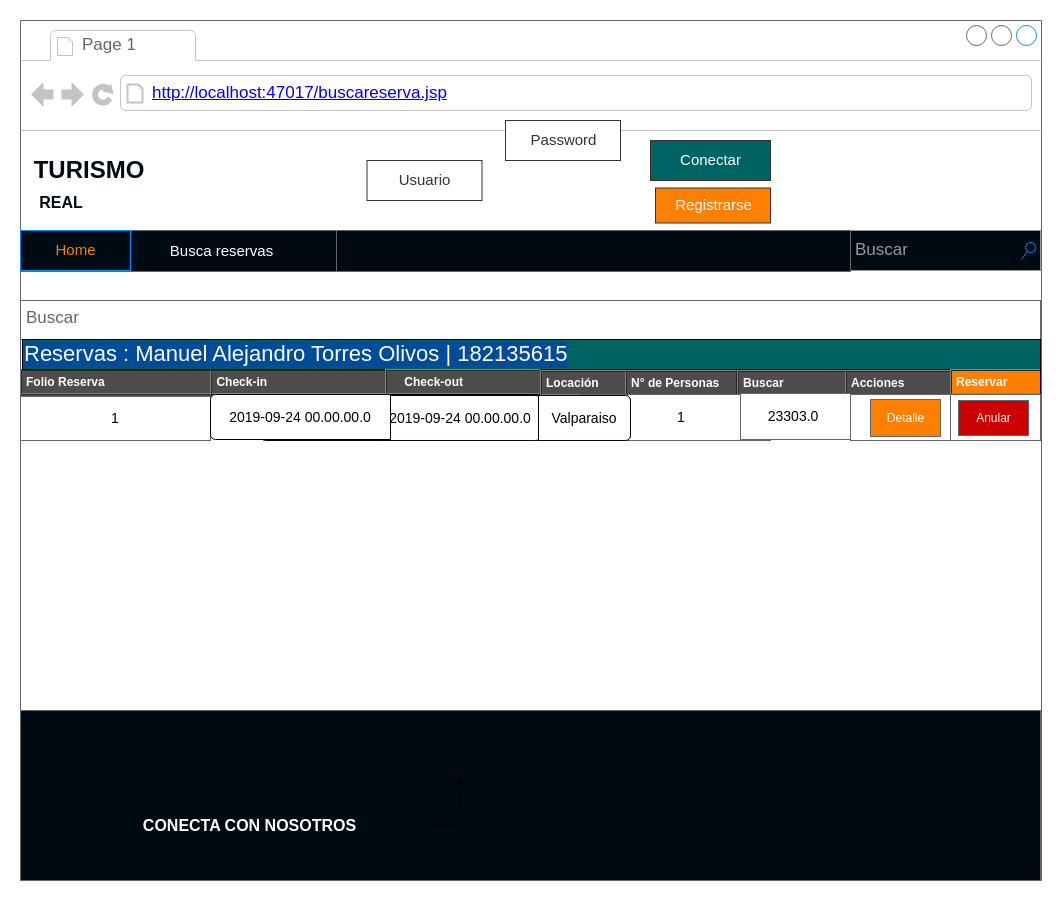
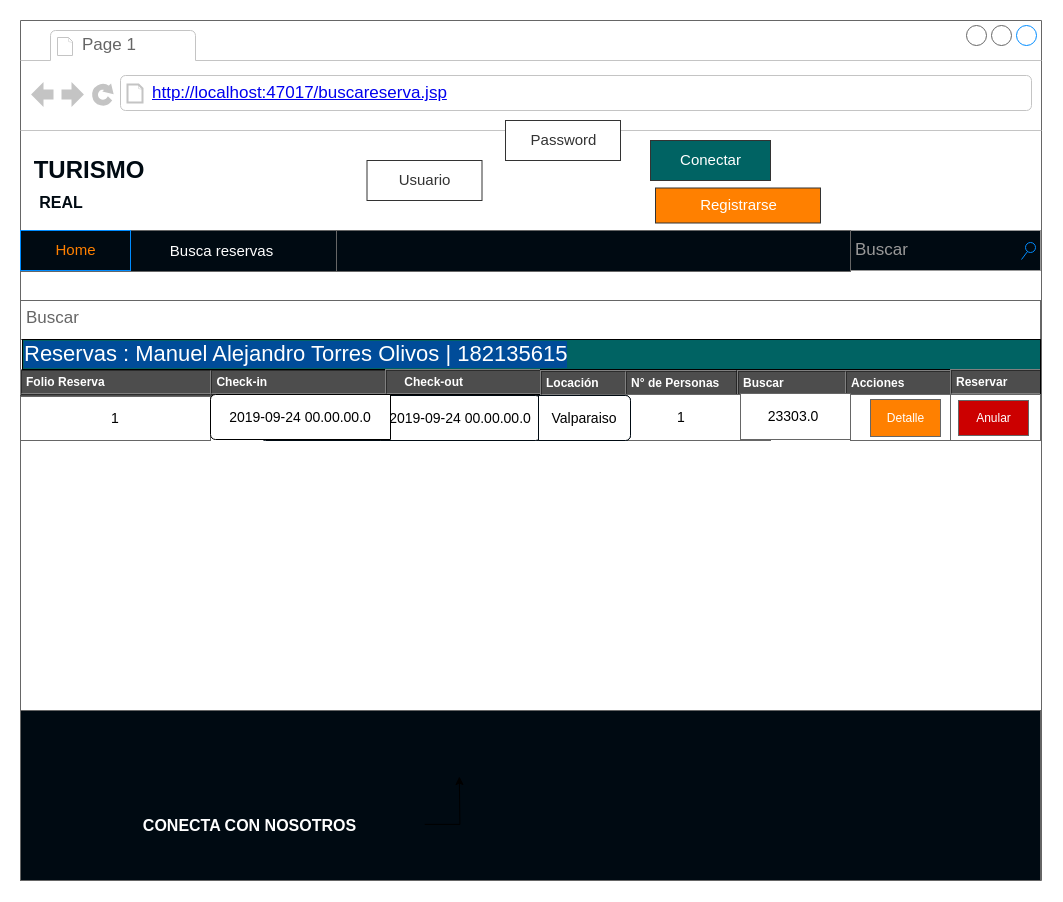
- <mxCell id="33" value="&lt;font style=&quot;font-size: 15px&quot;&gt;Registrarse&lt;/font&gt;" style="strokeWidth=1;shadow=0;dashed=0;align=center;html=1;shape=mxgraph.mockup.text.rrect;rSize=0;fontSize=17;fontColor=#ffffff;fillColor=#FF8000;strokeColor=#333333;" parent="2" vertex="1"><mxGeometry x="635" y="167.5" width="115" height="35" as="geometry" /></mxCell>
+ <mxCell id="33" value="&lt;font style=&quot;font-size: 15px&quot;&gt;Registrarse&lt;/font&gt;" style="strokeWidth=1;shadow=0;dashed=0;align=center;html=1;shape=mxgraph.mockup.text.rrect;rSize=0;fontSize=17;fontColor=#ffffff;fillColor=#FF8000;strokeColor=#333333;" parent="2" vertex="1"><mxGeometry x="635" y="167.5" width="165" height="35" as="geometry" /></mxCell>
- <mxCell id="12" value="&lt;table cellpadding=&quot;4&quot; cellspacing=&quot;0&quot; border=&quot;1&quot; style=&quot;font-size: 1em ; width: 100% ; height: 100%&quot;&gt;&lt;tbody&gt;&lt;tr&gt;&lt;th&gt;Reservar&amp;nbsp; &amp;nbsp; &amp;nbsp; &amp;nbsp; &amp;nbsp;&lt;/th&gt;&lt;th&gt;Detalles&lt;/th&gt;&lt;/tr&gt;&lt;tr&gt;&lt;td&gt;w 1, cell 1&lt;/td&gt;&lt;td&gt;row 1, cell 2&lt;/td&gt;&lt;/tr&gt;&lt;tr&gt;&lt;td&gt;&lt;br&gt;&lt;/td&gt;&lt;td&gt;&lt;br&gt;&lt;/td&gt;&lt;/tr&gt;&lt;/tbody&gt;&lt;/table&gt; " style="verticalAlign=top;align=left;overflow=fill;fillColor=#ff8000;fontSize=12;fontFamily=Helvetica;html=1;fontColor=#FFFFFF;" parent="2" vertex="1"><mxGeometry x="930" y="349" width="90" height="25" as="geometry" /></mxCell>
+ <mxCell id="12" value="&lt;table cellpadding=&quot;4&quot; cellspacing=&quot;0&quot; border=&quot;1&quot; style=&quot;font-size: 1em ; width: 100% ; height: 100%&quot;&gt;&lt;tbody&gt;&lt;tr&gt;&lt;th&gt;Reservar&amp;nbsp; &amp;nbsp; &amp;nbsp; &amp;nbsp; &amp;nbsp;&lt;/th&gt;&lt;th&gt;Detalles&lt;/th&gt;&lt;/tr&gt;&lt;tr&gt;&lt;td&gt;w 1, cell 1&lt;/td&gt;&lt;td&gt;row 1, cell 2&lt;/td&gt;&lt;/tr&gt;&lt;tr&gt;&lt;td&gt;&lt;br&gt;&lt;/td&gt;&lt;td&gt;&lt;br&gt;&lt;/td&gt;&lt;/tr&gt;&lt;/tbody&gt;&lt;/table&gt; " style="verticalAlign=top;align=left;overflow=fill;fillColor=#4D4D4D;fontSize=12;fontFamily=Helvetica;html=1;fontColor=#FFFFFF;" parent="2" vertex="1"><mxGeometry x="930" y="349" width="90" height="25" as="geometry" /></mxCell>
